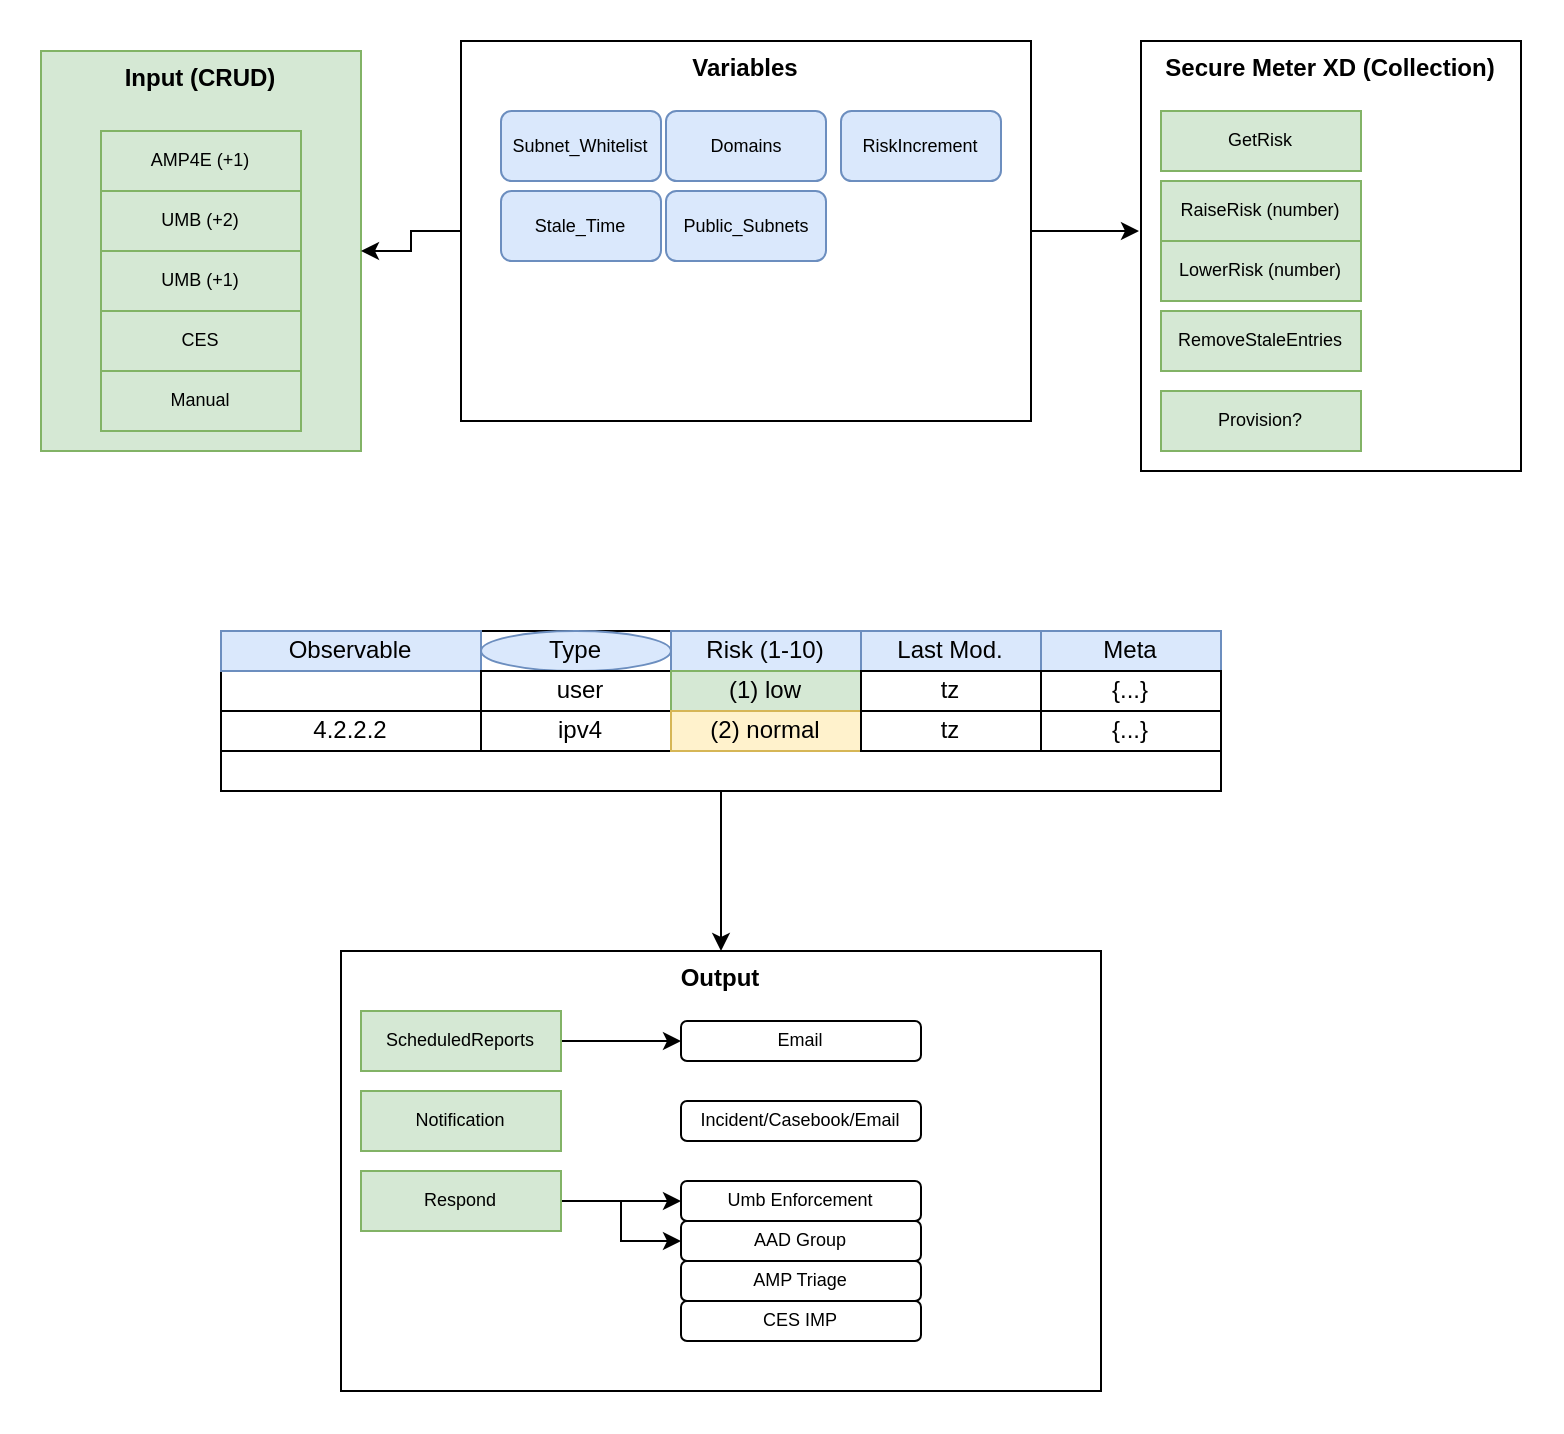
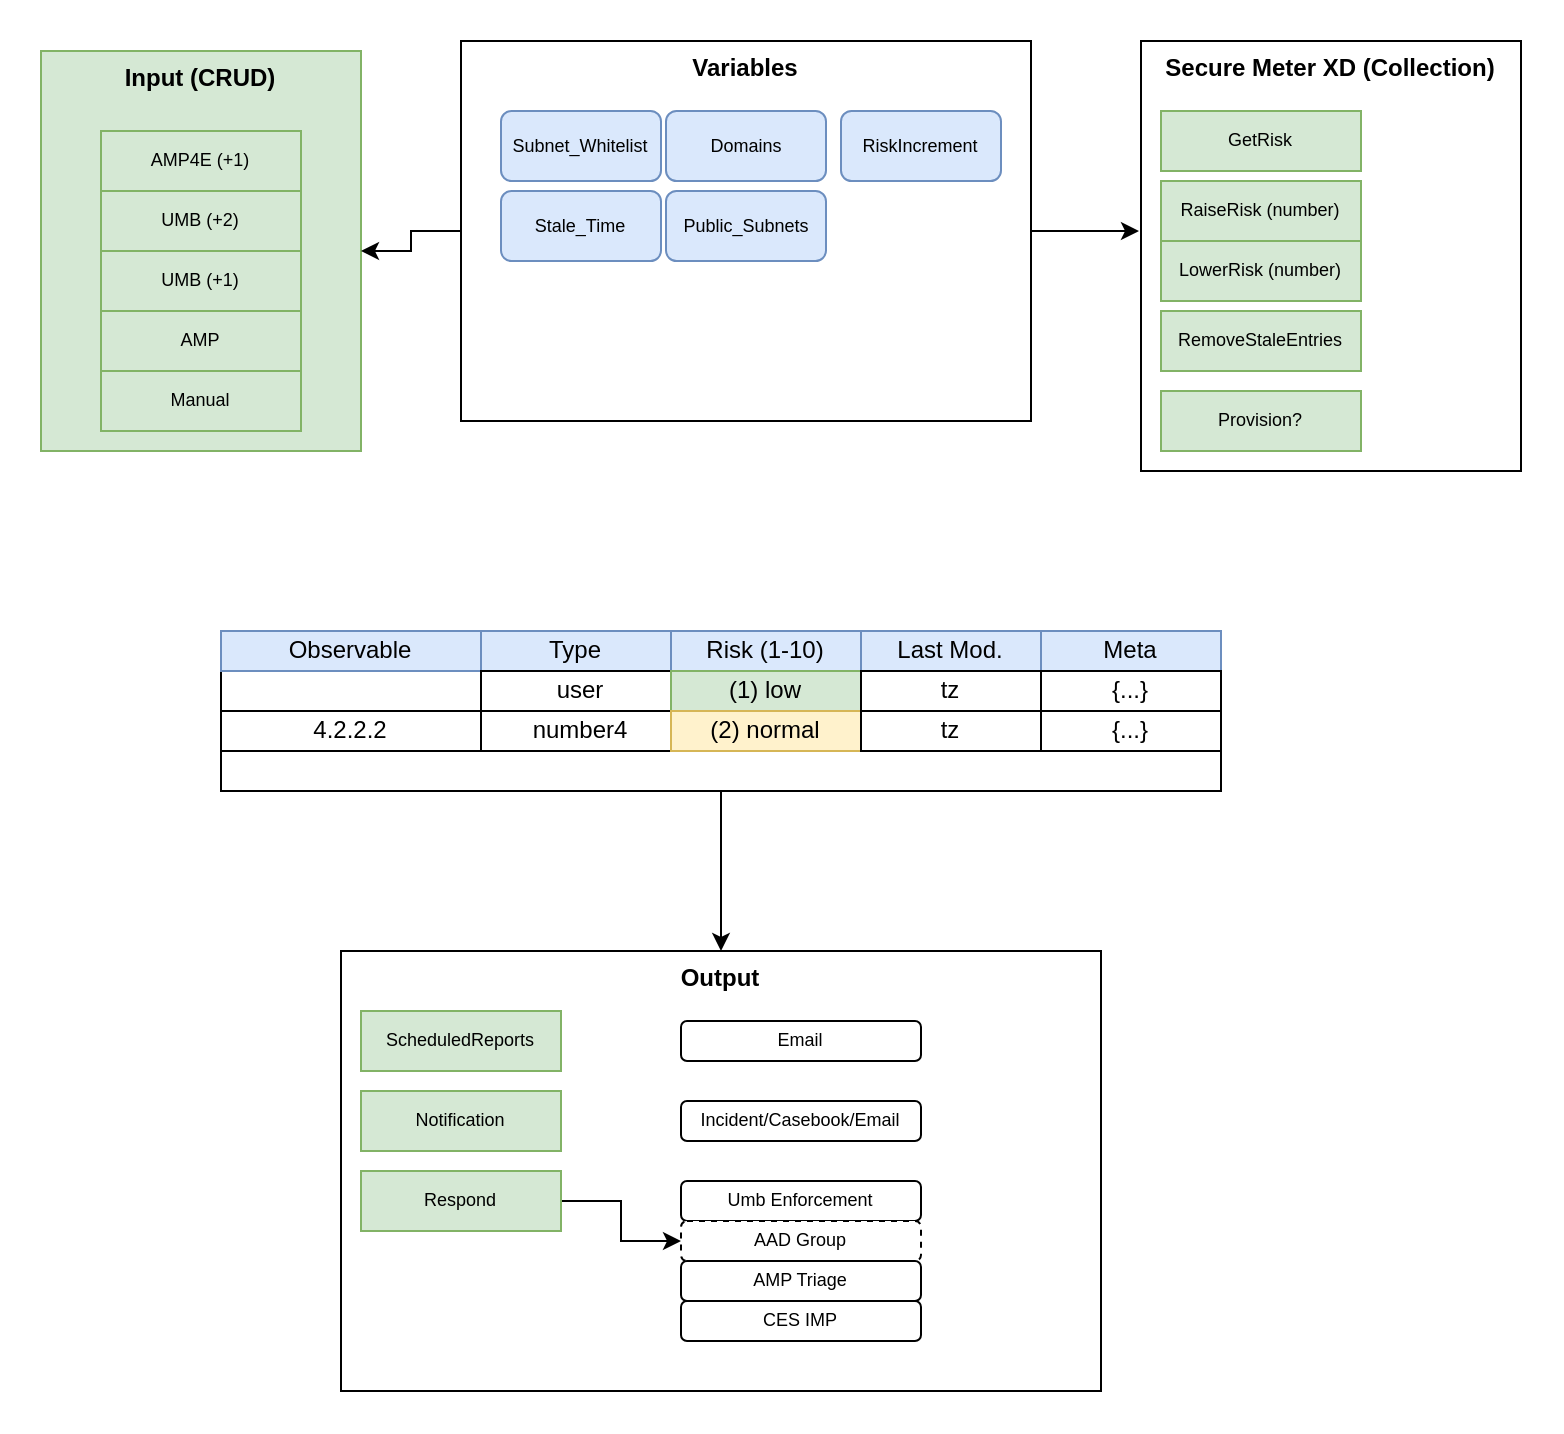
- <mxCell id="23" value="CES" style="rounded=0;whiteSpace=wrap;html=1;fontSize=9;fillColor=#d5e8d4;strokeColor=#82b366;" vertex="1" parent="1"><mxGeometry x="50" y="155" width="100" height="30" as="geometry" /></mxCell>
+ <mxCell id="23" value="AMP" style="rounded=0;whiteSpace=wrap;html=1;fontSize=9;fillColor=#d5e8d4;strokeColor=#82b366;" vertex="1" parent="1"><mxGeometry x="50" y="155" width="100" height="30" as="geometry" /></mxCell>
- <mxCell id="5" value="Type" style="ellipse;whiteSpace=wrap;html=1;fillColor=#dae8fc;strokeColor=#6c8ebf;" vertex="1" parent="1"><mxGeometry x="240" y="315" width="95" height="20" as="geometry" /></mxCell>
+ <mxCell id="5" value="Type" style="rounded=0;whiteSpace=wrap;html=1;fillColor=#dae8fc;strokeColor=#6c8ebf;" vertex="1" parent="1"><mxGeometry x="240" y="315" width="95" height="20" as="geometry" /></mxCell>
- <mxCell id="12" value="ipv4" style="rounded=0;whiteSpace=wrap;html=1;" vertex="1" parent="1"><mxGeometry x="240" y="355" width="100" height="20" as="geometry" /></mxCell>
+ <mxCell id="12" value="number4" style="rounded=0;whiteSpace=wrap;html=1;" vertex="1" parent="1"><mxGeometry x="240" y="355" width="100" height="20" as="geometry" /></mxCell>
- <mxCell id="37" style="edgeStyle=orthogonalEdgeStyle;rounded=0;orthogonalLoop=1;jettySize=auto;html=1;entryX=0;entryY=0.5;entryDx=0;entryDy=0;fontSize=9;" edge="1" parent="1" source="38" target="40"><mxGeometry relative="1" as="geometry" /></mxCell>
- <mxCell id="42" style="edgeStyle=orthogonalEdgeStyle;rounded=0;orthogonalLoop=1;jettySize=auto;html=1;entryX=0;entryY=0.5;entryDx=0;entryDy=0;fontSize=9;" edge="1" parent="1" source="44" target="45"><mxGeometry relative="1" as="geometry" /></mxCell>
- <mxCell id="46" value="AAD Group" style="rounded=1;whiteSpace=wrap;html=1;fontSize=9;" vertex="1" parent="1"><mxGeometry x="340" y="610" width="120" height="20" as="geometry" /></mxCell>
+ <mxCell id="46" value="AAD Group" style="rounded=1;whiteSpace=wrap;html=1;fontSize=9;dashed=1;" vertex="1" parent="1"><mxGeometry x="340" y="610" width="120" height="20" as="geometry" /></mxCell>
